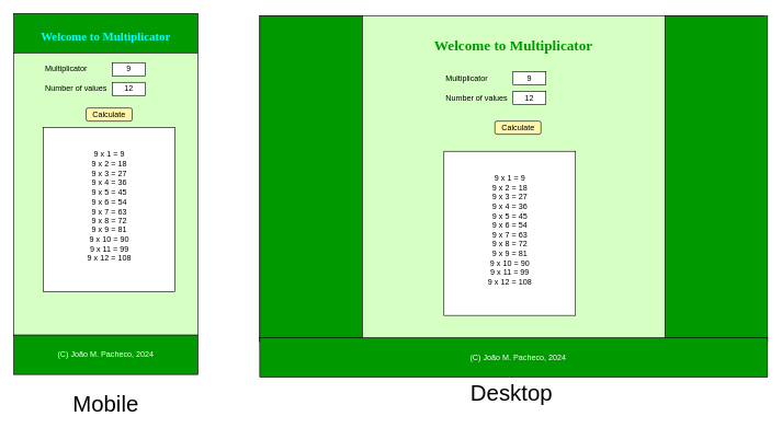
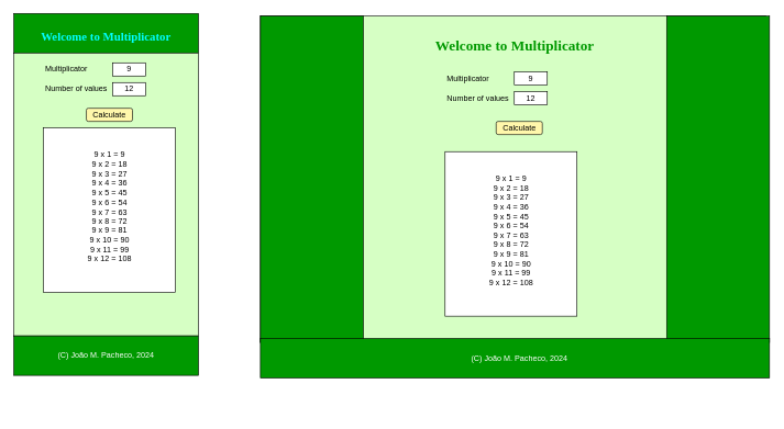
- <mxCell id="26" value="&lt;font style=&quot;font-size: 34px;&quot;&gt;Desktop&lt;/font&gt;" style="text;html=1;align=center;verticalAlign=middle;whiteSpace=wrap;rounded=0;" parent="1" vertex="1"><mxGeometry x="394" y="584" width="766" height="30" as="geometry" /></mxCell>
- <mxCell id="25" value="&lt;font style=&quot;font-size: 34px;&quot;&gt;Mobile&lt;/font&gt;" style="text;html=1;align=center;verticalAlign=middle;whiteSpace=wrap;rounded=0;" parent="1" vertex="1"><mxGeometry x="20" y="600" width="280" height="30" as="geometry" /></mxCell>
